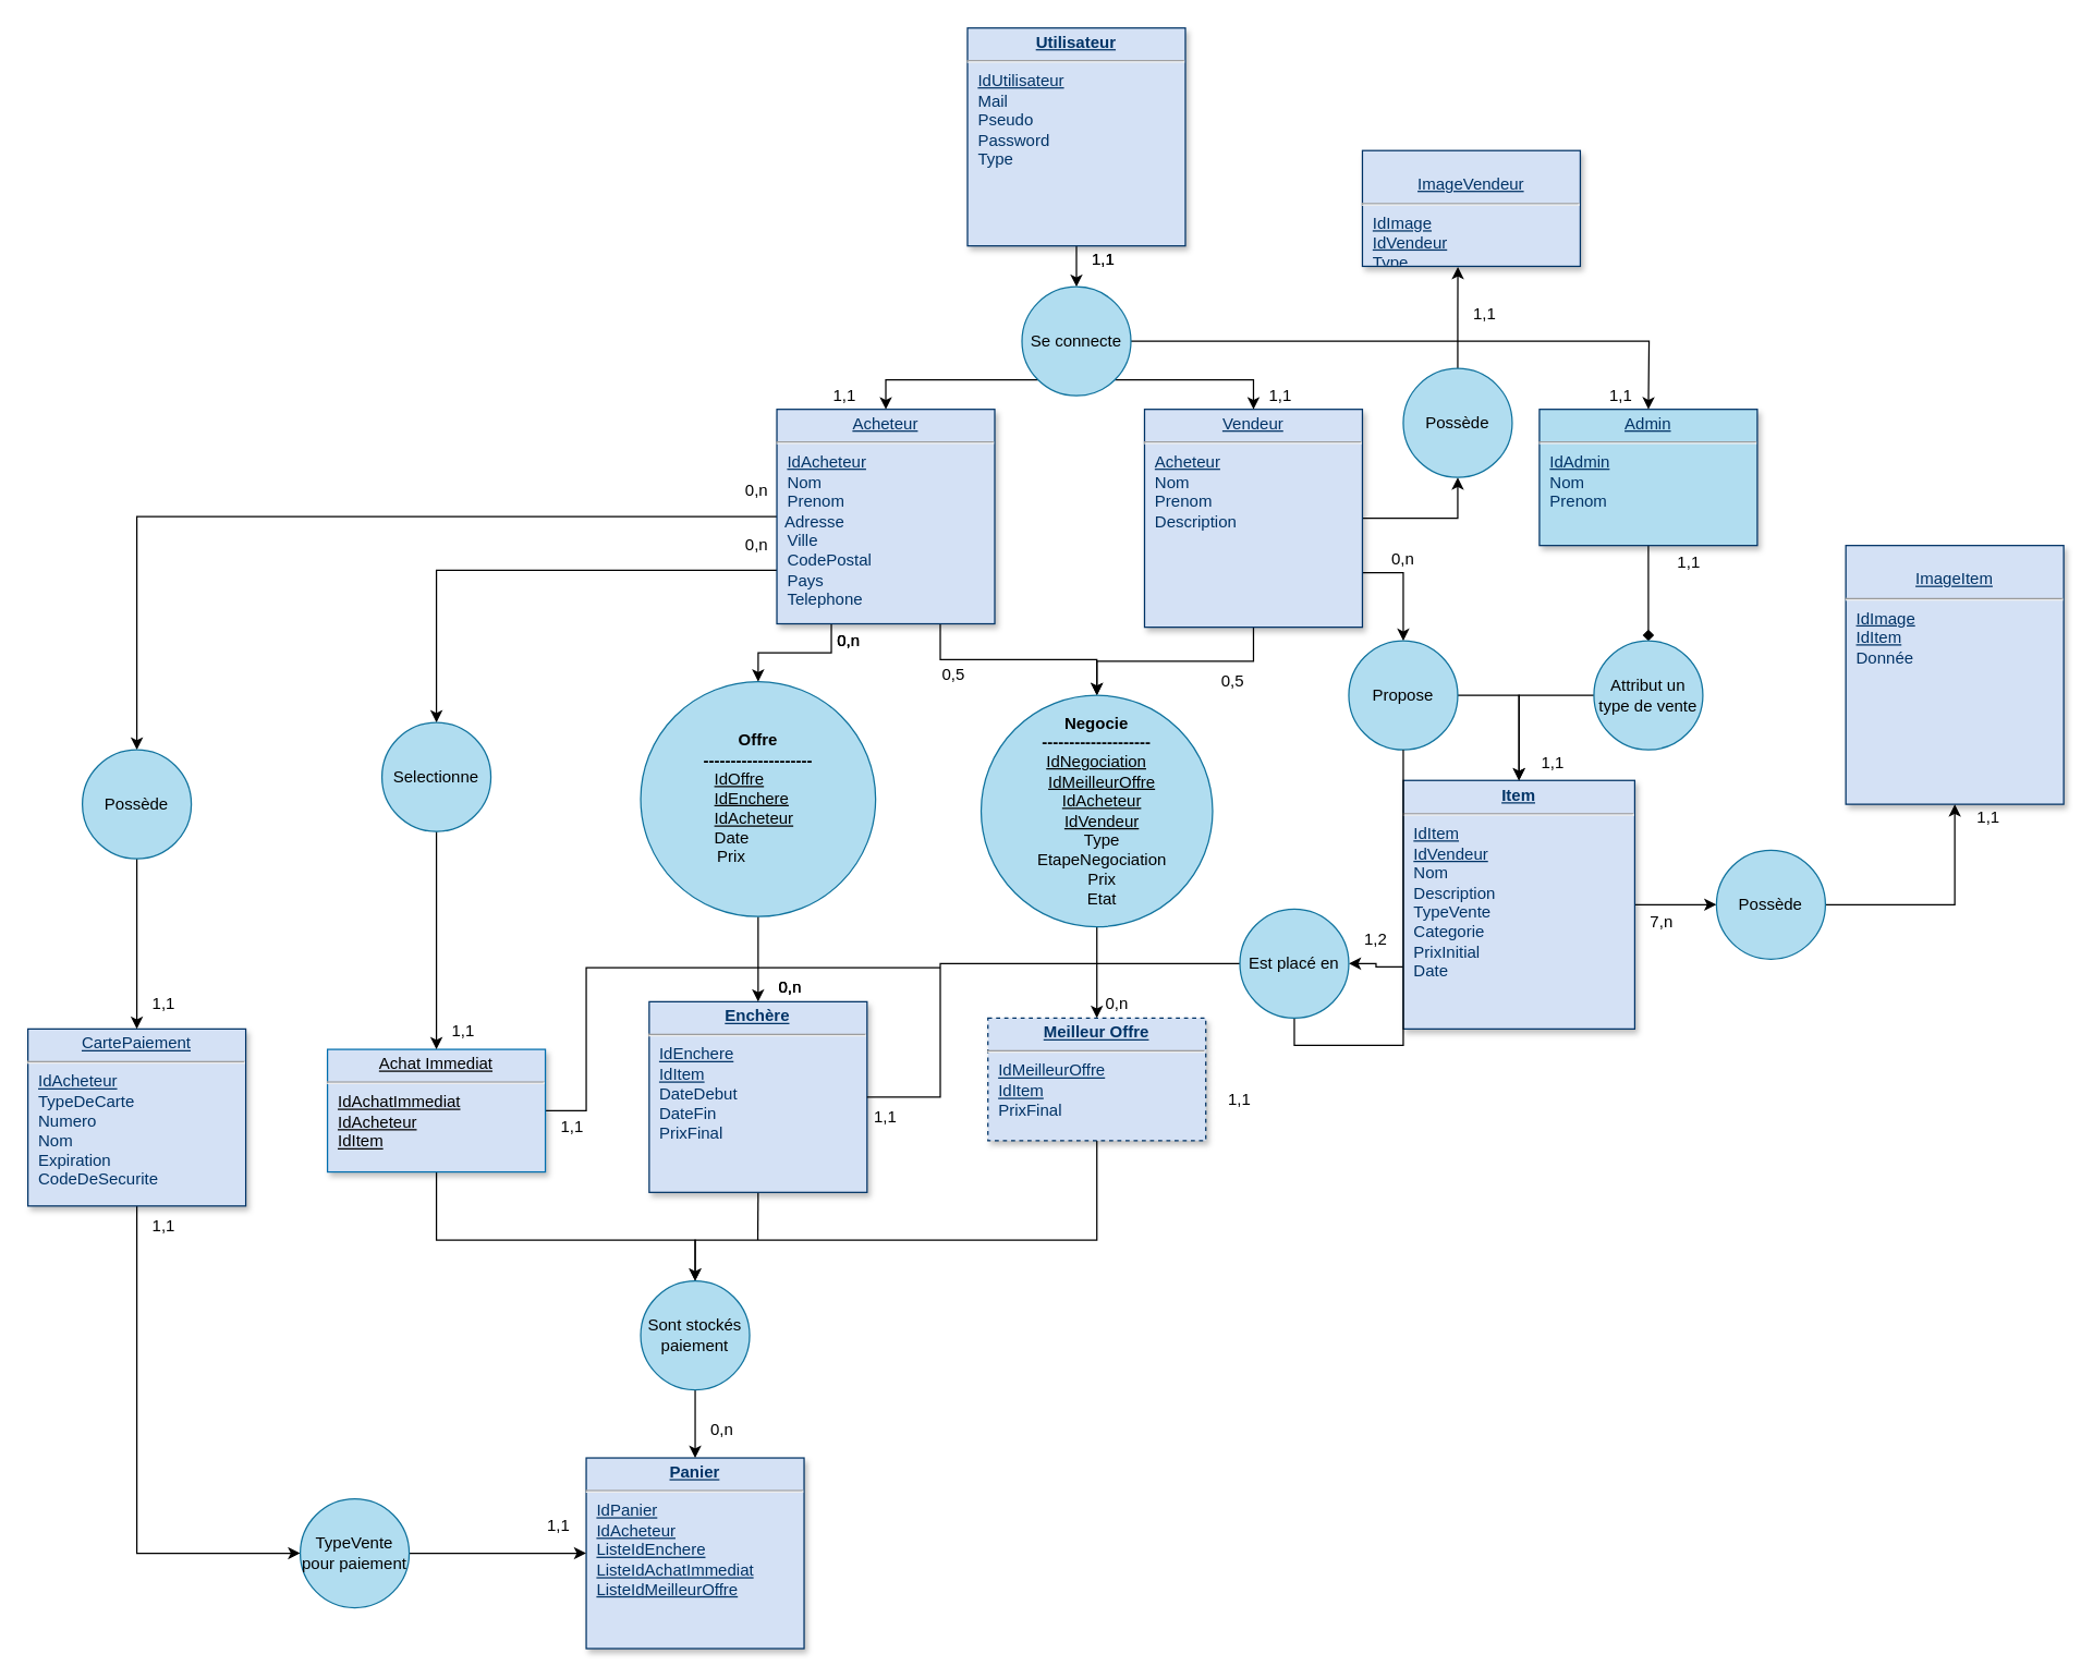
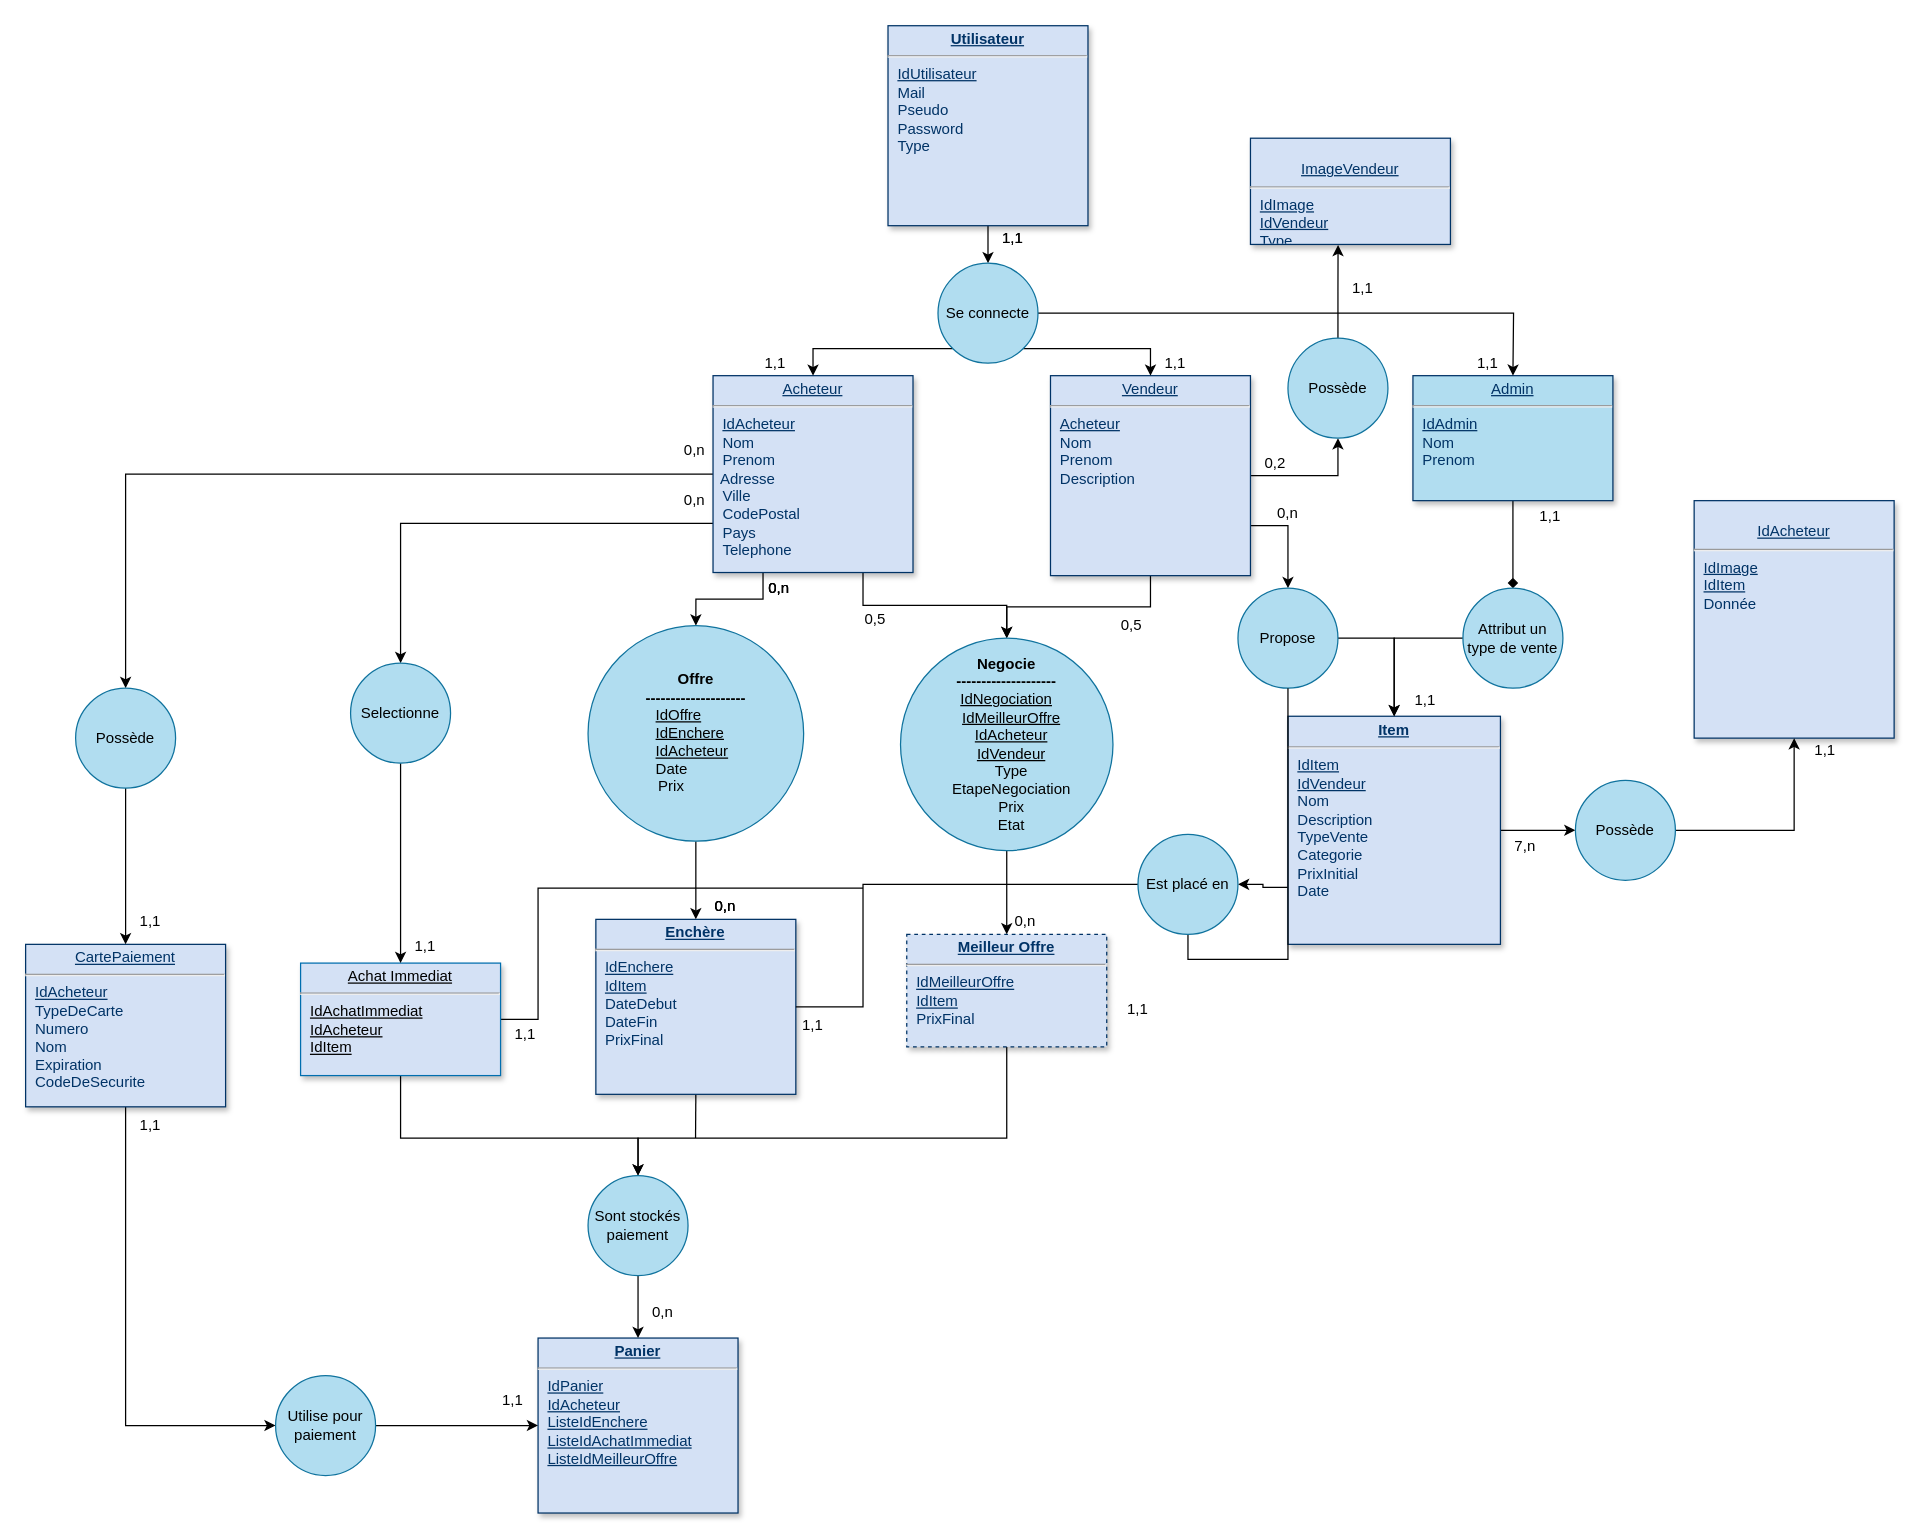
+ <mxCell id="81" value="0,2" style="text;html=1;strokeColor=none;fillColor=none;align=center;verticalAlign=middle;whiteSpace=wrap;rounded=0;fontColor=#000000;" parent="1" vertex="1"><mxGeometry x="1000" y="360" width="40" height="20" as="geometry" /></mxCell>
- <mxCell id="20" value="&lt;br&gt;&lt;p style=&quot;margin: 0px ; margin-top: 4px ; text-align: center ; text-decoration: underline&quot;&gt;ImageItem&lt;br&gt;&lt;/p&gt;&lt;hr&gt;&lt;p style=&quot;margin: 0px ; margin-left: 8px&quot;&gt;&lt;u&gt;IdImage&lt;/u&gt;&lt;/p&gt;&lt;p style=&quot;margin: 0px ; margin-left: 8px&quot;&gt;&lt;u&gt;IdItem&lt;br&gt;&lt;/u&gt;&lt;/p&gt;&lt;p style=&quot;margin: 0px ; margin-left: 8px&quot;&gt;Donnée&lt;br&gt;&lt;/p&gt;" style="verticalAlign=top;align=left;overflow=fill;fontSize=12;fontFamily=Helvetica;html=1;strokeColor=#003366;shadow=1;fillColor=#D4E1F5;fontColor=#003366" parent="1" vertex="1"><mxGeometry x="1355" y="400" width="160" height="190" as="geometry" /></mxCell>
+ <mxCell id="20" value="&lt;br&gt;&lt;p style=&quot;margin: 0px ; margin-top: 4px ; text-align: center ; text-decoration: underline&quot;&gt;IdAcheteur&lt;br&gt;&lt;/p&gt;&lt;hr&gt;&lt;p style=&quot;margin: 0px ; margin-left: 8px&quot;&gt;&lt;u&gt;IdImage&lt;/u&gt;&lt;/p&gt;&lt;p style=&quot;margin: 0px ; margin-left: 8px&quot;&gt;&lt;u&gt;IdItem&lt;br&gt;&lt;/u&gt;&lt;/p&gt;&lt;p style=&quot;margin: 0px ; margin-left: 8px&quot;&gt;Donnée&lt;br&gt;&lt;/p&gt;" style="verticalAlign=top;align=left;overflow=fill;fontSize=12;fontFamily=Helvetica;html=1;strokeColor=#003366;shadow=1;fillColor=#D4E1F5;fontColor=#003366" parent="1" vertex="1"><mxGeometry x="1355" y="400" width="160" height="190" as="geometry" /></mxCell>
- <mxCell id="76" value="1,2" style="text;html=1;strokeColor=none;fillColor=none;align=center;verticalAlign=middle;whiteSpace=wrap;rounded=0;fontColor=#000000;" parent="1" vertex="1"><mxGeometry x="990" y="680" width="40" height="20" as="geometry" /></mxCell>
- <mxCell id="54" value="TypeVente pour paiement" style="ellipse;whiteSpace=wrap;html=1;aspect=fixed;fillColor=#b1ddf0;strokeColor=#10739e;" parent="1" vertex="1"><mxGeometry x="220" y="1100" width="80" height="80" as="geometry" /></mxCell>
+ <mxCell id="54" value="Utilise pour paiement" style="ellipse;whiteSpace=wrap;html=1;aspect=fixed;fillColor=#b1ddf0;strokeColor=#10739e;" parent="1" vertex="1"><mxGeometry x="220" y="1100" width="80" height="80" as="geometry" /></mxCell>
